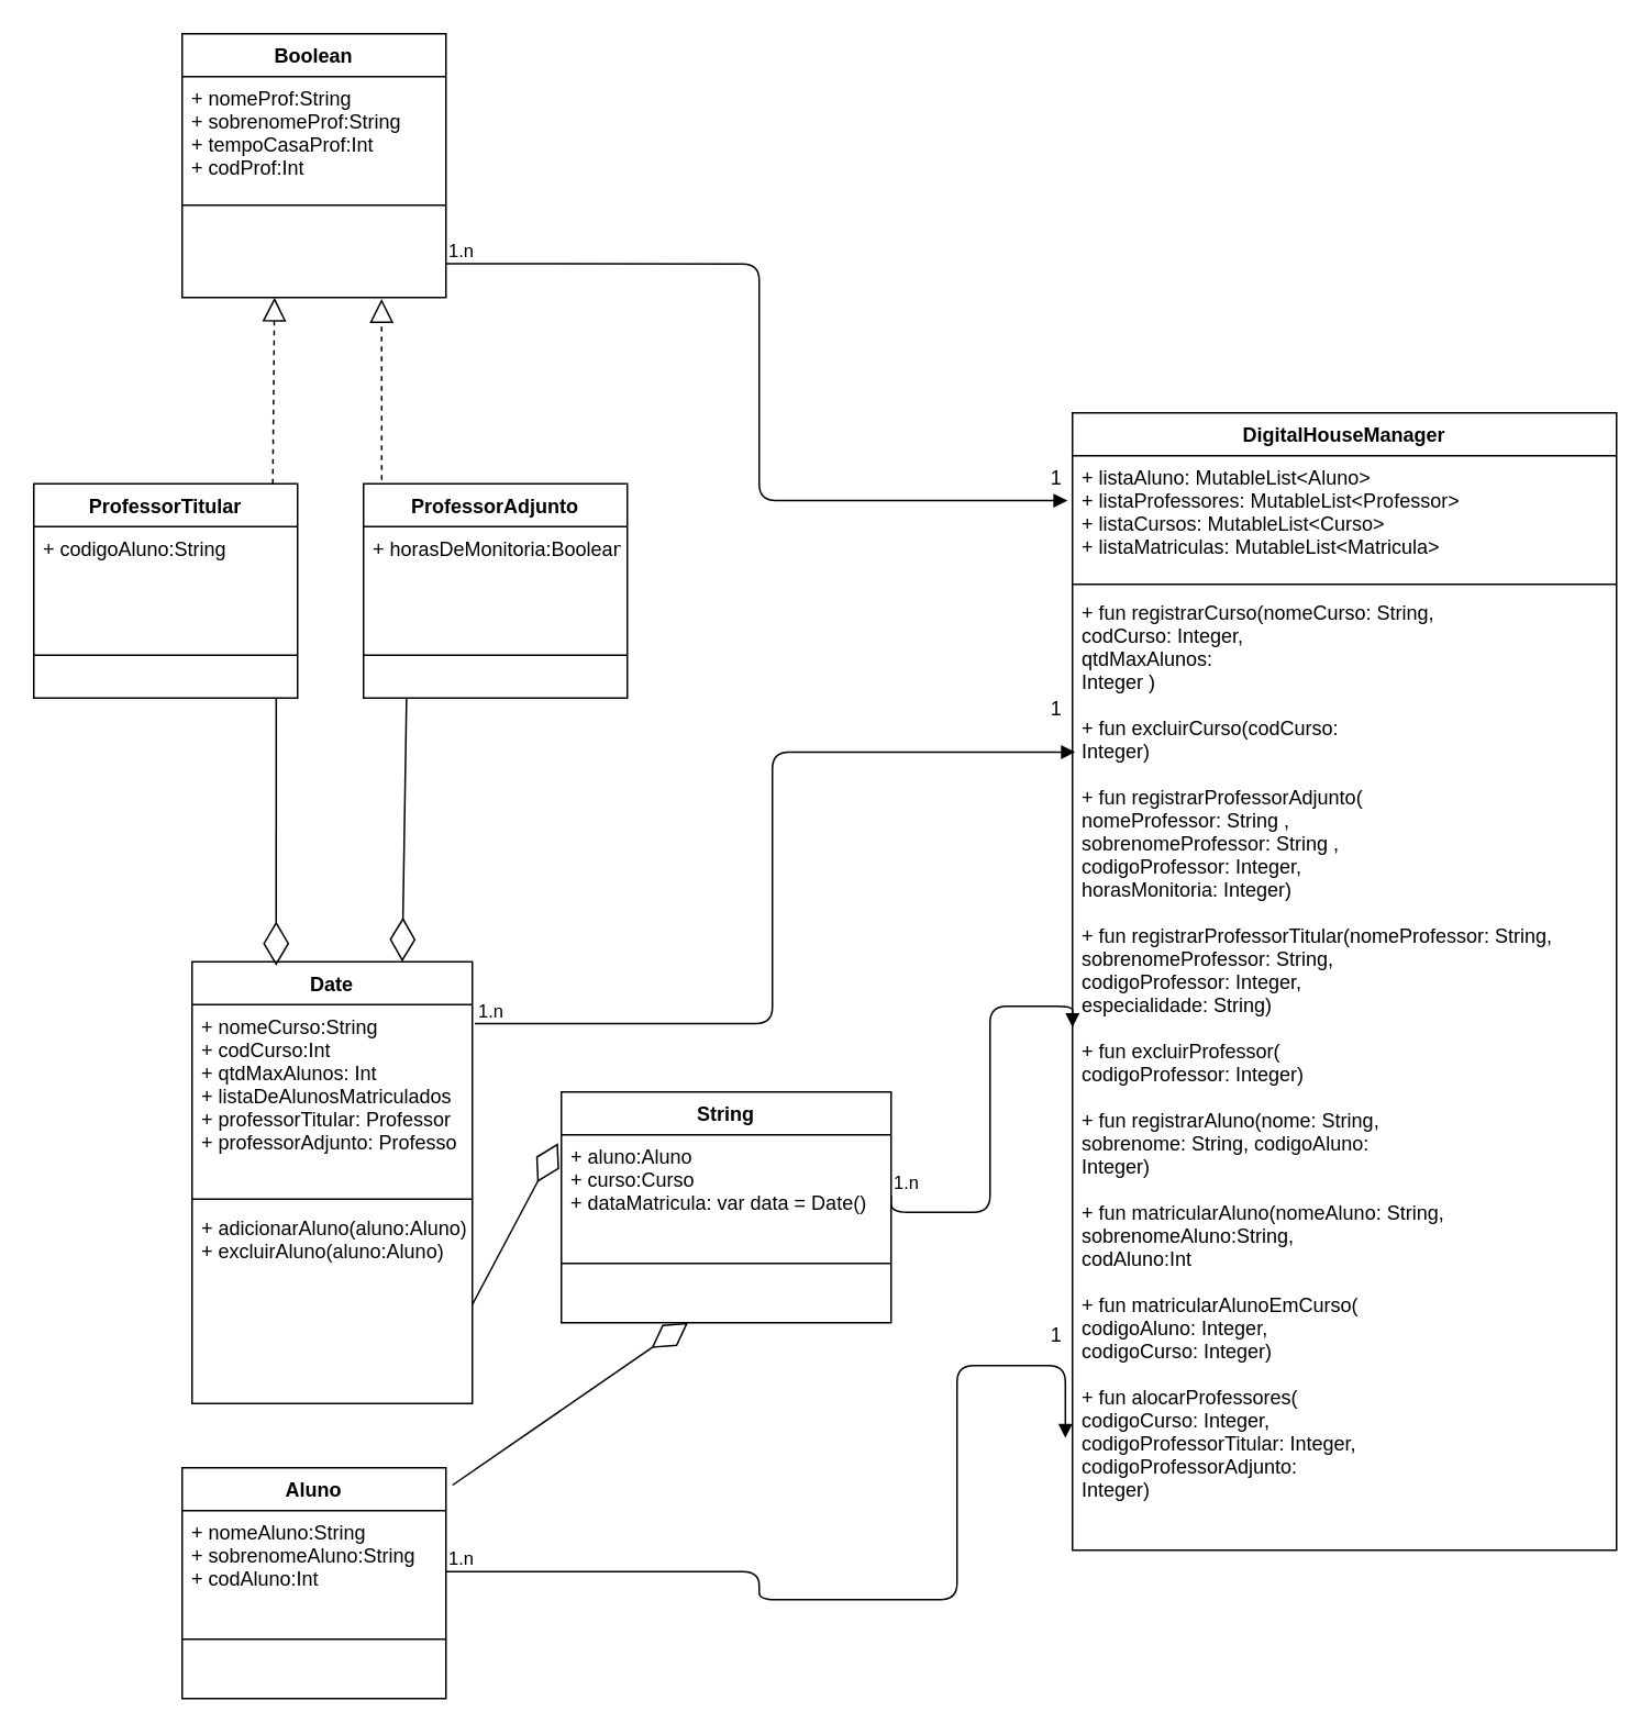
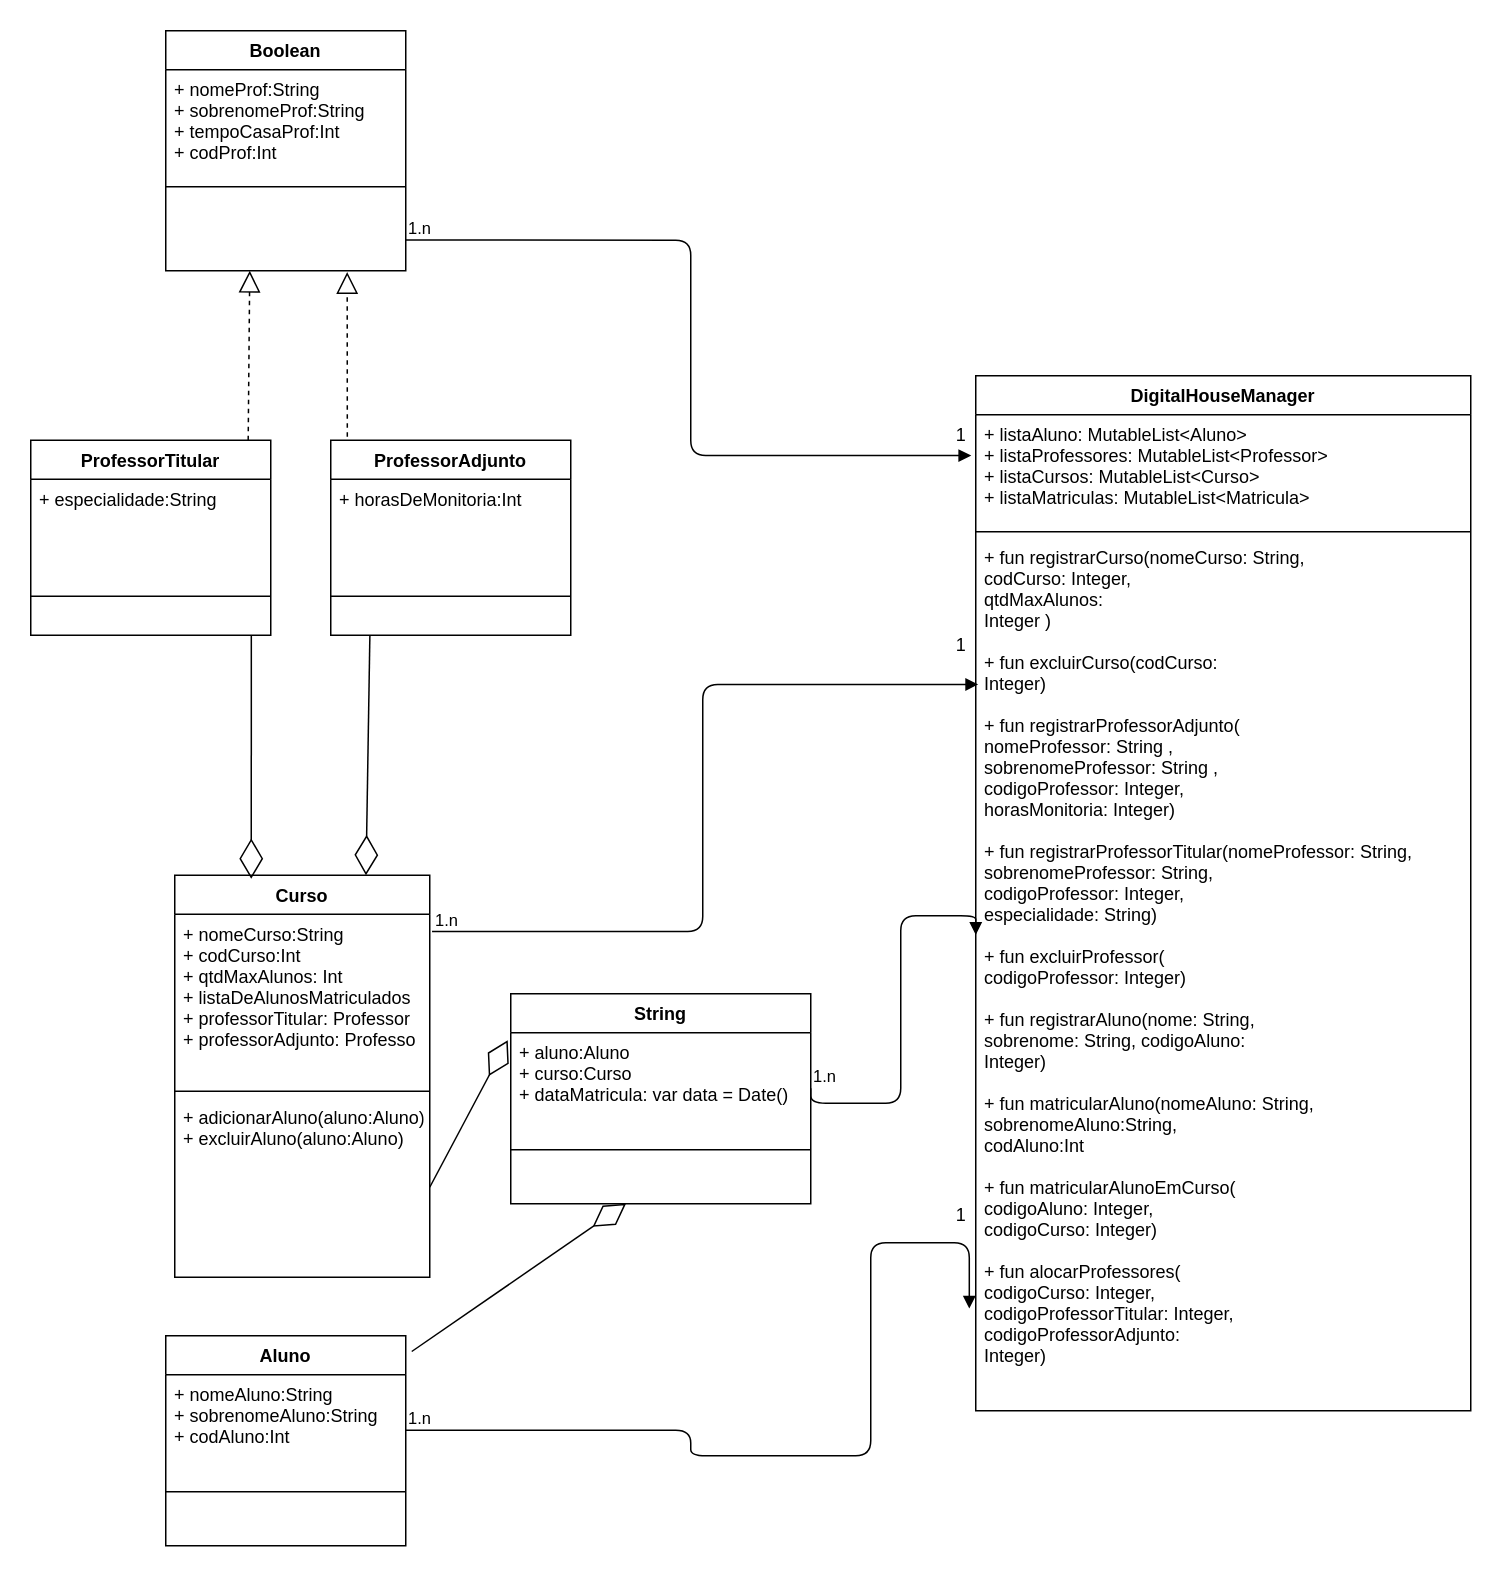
- <mxCell id="15" value="+ codigoAluno:String" style="text;strokeColor=none;fillColor=none;align=left;verticalAlign=top;spacingLeft=4;spacingRight=4;overflow=hidden;rotatable=0;points=[[0,0.5],[1,0.5]];portConstraint=eastwest;" parent="14" vertex="1"><mxGeometry y="26" width="160" height="74" as="geometry" /></mxCell>
+ <mxCell id="15" value="+ especialidade:String" style="text;strokeColor=none;fillColor=none;align=left;verticalAlign=top;spacingLeft=4;spacingRight=4;overflow=hidden;rotatable=0;points=[[0,0.5],[1,0.5]];portConstraint=eastwest;" parent="14" vertex="1"><mxGeometry y="26" width="160" height="74" as="geometry" /></mxCell>
- <mxCell id="19" value="+ horasDeMonitoria:Boolean" style="text;strokeColor=none;fillColor=none;align=left;verticalAlign=top;spacingLeft=4;spacingRight=4;overflow=hidden;rotatable=0;points=[[0,0.5],[1,0.5]];portConstraint=eastwest;" parent="18" vertex="1"><mxGeometry y="26" width="160" height="74" as="geometry" /></mxCell>
+ <mxCell id="19" value="+ horasDeMonitoria:Int" style="text;strokeColor=none;fillColor=none;align=left;verticalAlign=top;spacingLeft=4;spacingRight=4;overflow=hidden;rotatable=0;points=[[0,0.5],[1,0.5]];portConstraint=eastwest;" parent="18" vertex="1"><mxGeometry y="26" width="160" height="74" as="geometry" /></mxCell>
- <mxCell id="6" value="Date" style="swimlane;fontStyle=1;align=center;verticalAlign=top;childLayout=stackLayout;horizontal=1;startSize=26;horizontalStack=0;resizeParent=1;resizeParentMax=0;resizeLast=0;collapsible=1;marginBottom=0;" parent="1" vertex="1"><mxGeometry x="116" y="583" width="170" height="268" as="geometry" /></mxCell>
+ <mxCell id="6" value="Curso" style="swimlane;fontStyle=1;align=center;verticalAlign=top;childLayout=stackLayout;horizontal=1;startSize=26;horizontalStack=0;resizeParent=1;resizeParentMax=0;resizeLast=0;collapsible=1;marginBottom=0;" parent="1" vertex="1"><mxGeometry x="116" y="583" width="170" height="268" as="geometry" /></mxCell>
